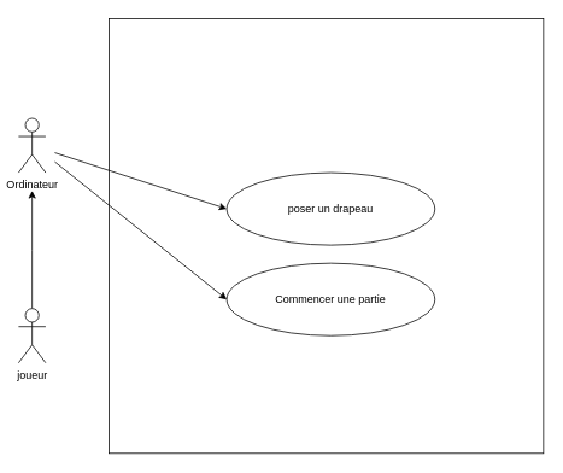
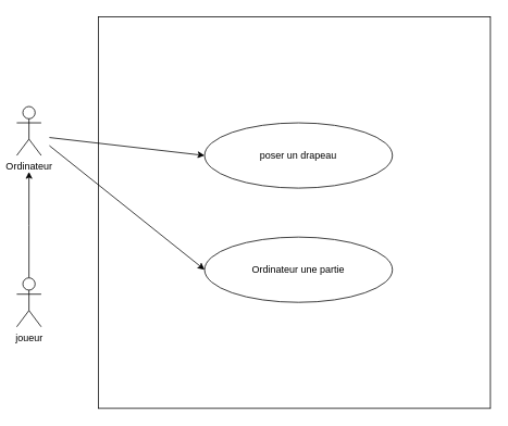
- <mxCell id="6" value="poser un drapeau" style="ellipse;whiteSpace=wrap;html=1;" vertex="1" parent="1"><mxGeometry x="250" y="190" width="230" height="80" as="geometry" /></mxCell>
+ <mxCell id="6" value="poser un drapeau" style="ellipse;whiteSpace=wrap;html=1;" vertex="1" parent="1"><mxGeometry x="250" y="150" width="230" height="80" as="geometry" /></mxCell>
- <mxCell id="7" value="Commencer une partie" style="ellipse;whiteSpace=wrap;html=1;" vertex="1" parent="1"><mxGeometry x="250" y="290" width="230" height="80" as="geometry" /></mxCell>
+ <mxCell id="7" value="Ordinateur une partie" style="ellipse;whiteSpace=wrap;html=1;" vertex="1" parent="1"><mxGeometry x="250" y="290" width="230" height="80" as="geometry" /></mxCell>
